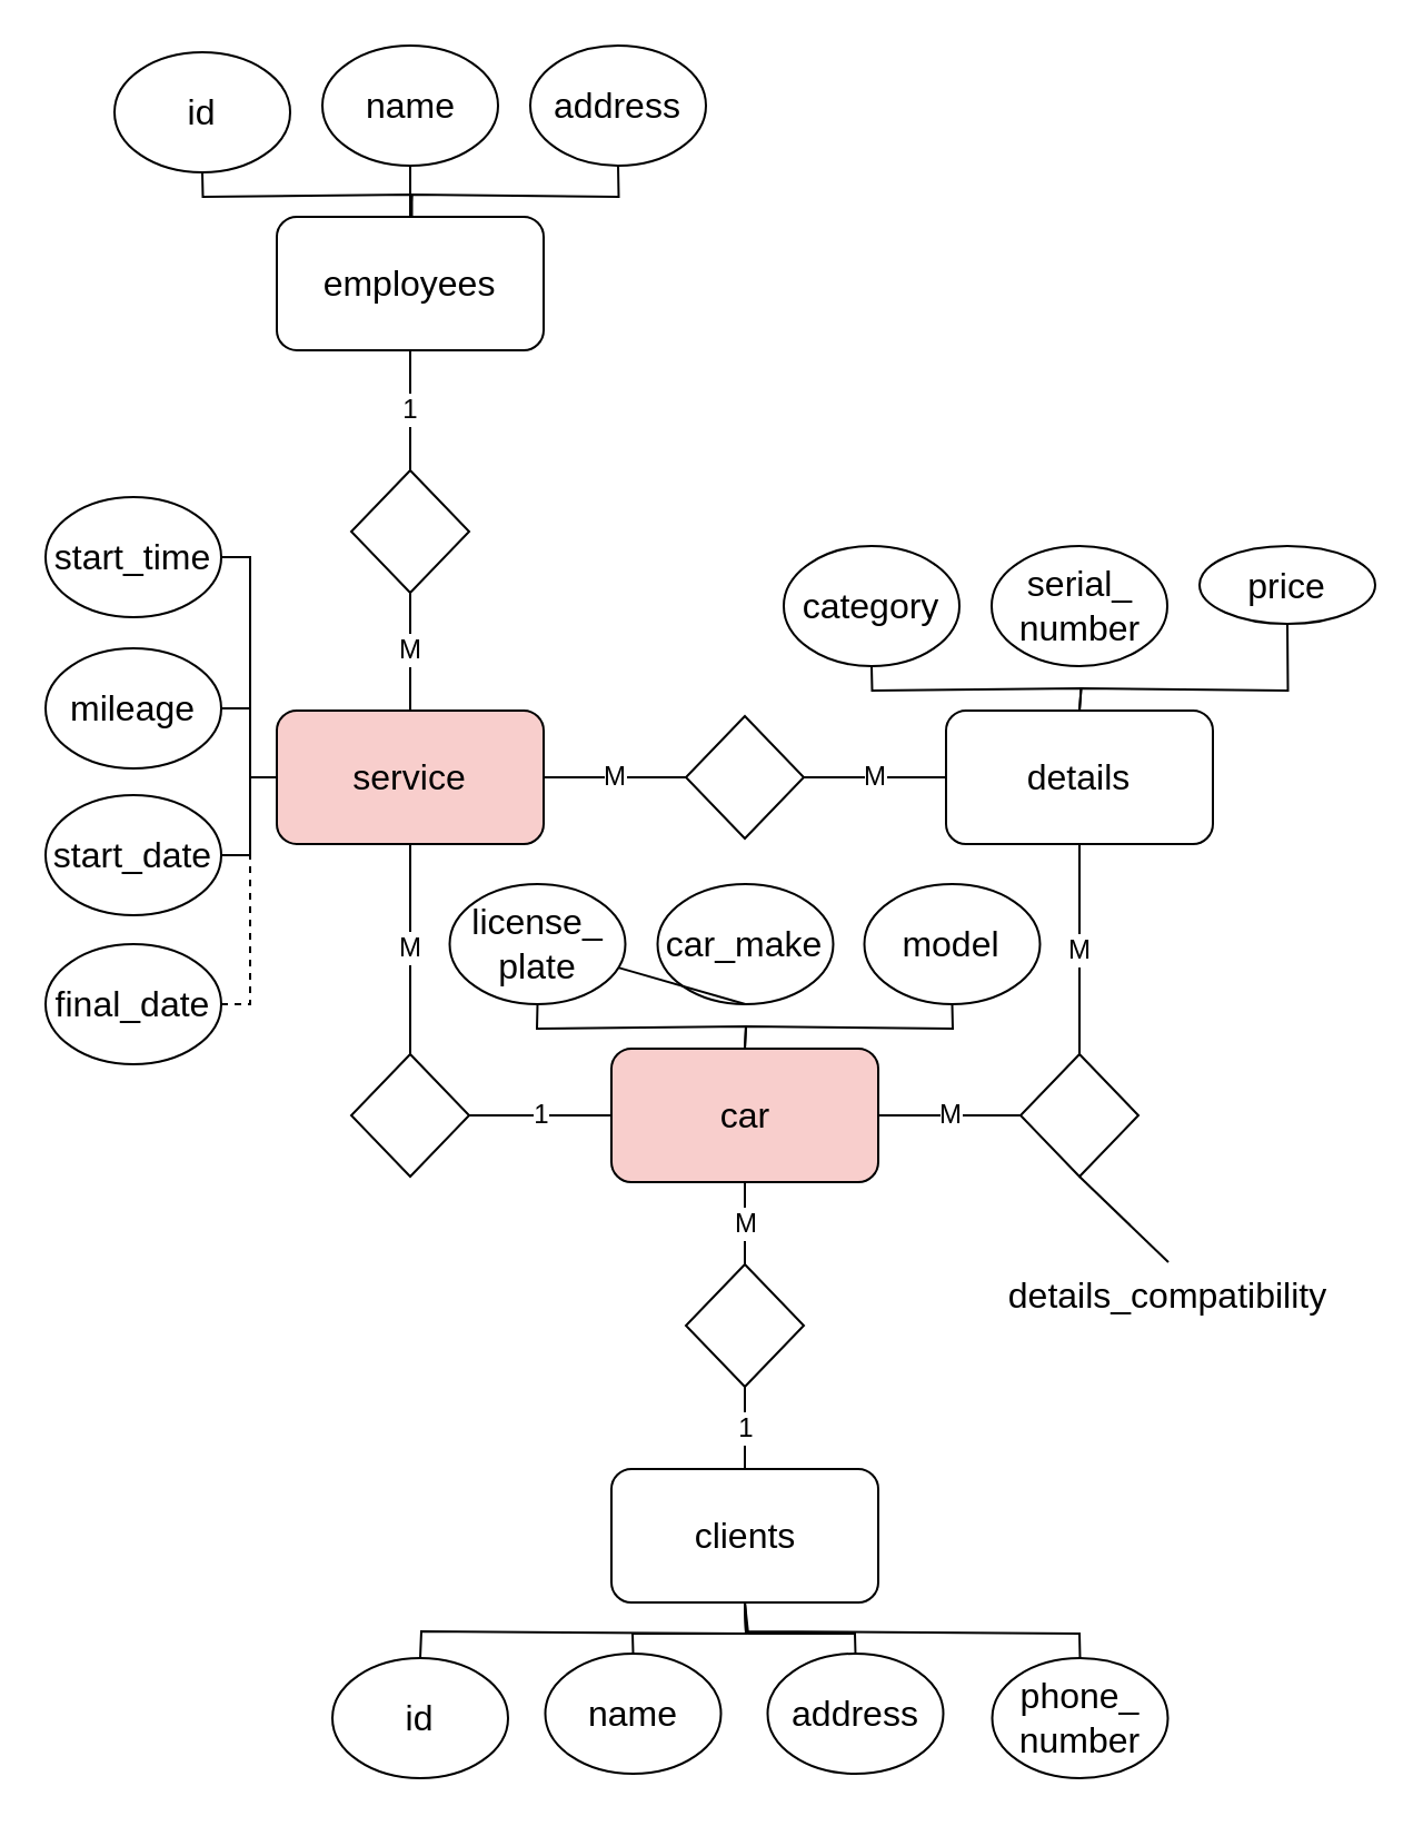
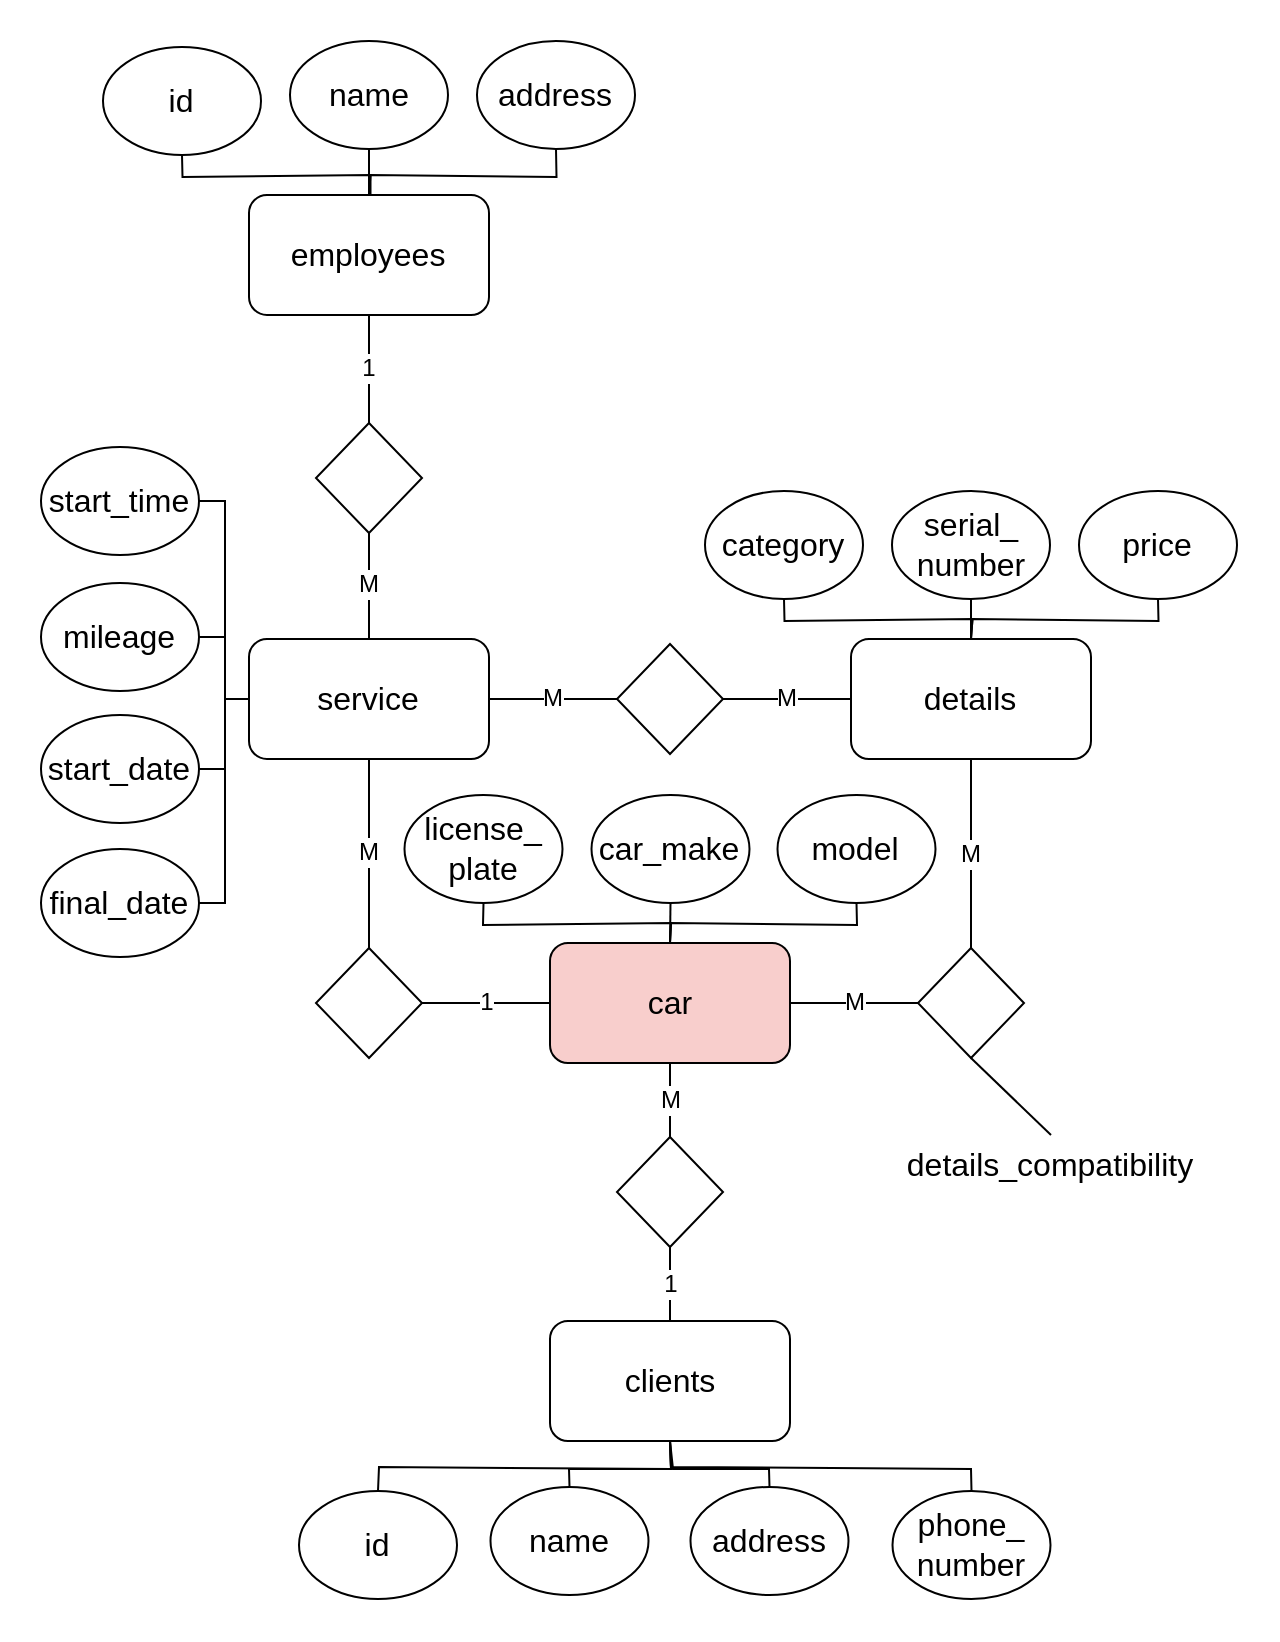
- <mxCell id="27" value="price" style="ellipse;whiteSpace=wrap;html=1;fontSize=16;" vertex="1" parent="1"><mxGeometry x="539" y="245" width="79" height="35" as="geometry" /></mxCell>
+ <mxCell id="27" value="price" style="ellipse;whiteSpace=wrap;html=1;fontSize=16;" vertex="1" parent="1"><mxGeometry x="539" y="245" width="79" height="54" as="geometry" /></mxCell>
+ <mxCell id="45" value="" style="endArrow=none;html=1;rounded=0;fontSize=12;startSize=8;endSize=8;curved=1;exitX=0.5;exitY=1;exitDx=0;exitDy=0;entryX=0.5;entryY=0;entryDx=0;entryDy=0;" edge="1" parent="1" source="26" target="14"><mxGeometry width="50" height="50" relative="1" as="geometry"><mxPoint x="485.75" y="299" as="sourcePoint" /><mxPoint x="485.75" y="319" as="targetPoint" /></mxGeometry></mxCell>
- <mxCell id="6" value="service" style="rounded=1;whiteSpace=wrap;html=1;fontSize=16;fillColor=#f8cecc;" vertex="1" parent="1"><mxGeometry x="124" y="319" width="120" height="60" as="geometry" /></mxCell>
+ <mxCell id="6" value="service" style="rounded=1;whiteSpace=wrap;html=1;fontSize=16;" vertex="1" parent="1"><mxGeometry x="124" y="319" width="120" height="60" as="geometry" /></mxCell>
- <mxCell id="42" value="" style="endArrow=none;html=1;rounded=0;fontSize=12;startSize=8;endSize=8;exitX=1;exitY=0.5;exitDx=0;exitDy=0;entryX=0;entryY=0.5;entryDx=0;entryDy=0;dashed=1;" edge="1" parent="1" source="13" target="6"><mxGeometry width="50" height="50" relative="1" as="geometry"><mxPoint x="283" y="437" as="sourcePoint" /><mxPoint x="333" y="387" as="targetPoint" /><Array as="points"><mxPoint x="112" y="451" /><mxPoint x="112" y="349" /></Array></mxGeometry></mxCell>
+ <mxCell id="42" value="" style="endArrow=none;html=1;rounded=0;fontSize=12;startSize=8;endSize=8;exitX=1;exitY=0.5;exitDx=0;exitDy=0;entryX=0;entryY=0.5;entryDx=0;entryDy=0;" edge="1" parent="1" source="13" target="6"><mxGeometry width="50" height="50" relative="1" as="geometry"><mxPoint x="283" y="437" as="sourcePoint" /><mxPoint x="333" y="387" as="targetPoint" /><Array as="points"><mxPoint x="112" y="451" /><mxPoint x="112" y="349" /></Array></mxGeometry></mxCell>
- <mxCell id="41" value="" style="endArrow=none;html=1;rounded=0;fontSize=12;startSize=8;endSize=8;curved=1;exitX=0.5;exitY=1;exitDx=0;exitDy=0;" edge="1" parent="1" source="29" target="28"><mxGeometry width="50" height="50" relative="1" as="geometry"><mxPoint x="283" y="402" as="sourcePoint" /><mxPoint x="333" y="352" as="targetPoint" /></mxGeometry></mxCell>
+ <mxCell id="41" value="" style="endArrow=none;html=1;rounded=0;fontSize=12;startSize=8;endSize=8;curved=1;exitX=0.5;exitY=1;exitDx=0;exitDy=0;entryX=0.5;entryY=0;entryDx=0;entryDy=0;" edge="1" parent="1" source="29" target="18"><mxGeometry width="50" height="50" relative="1" as="geometry"><mxPoint x="283" y="402" as="sourcePoint" /><mxPoint x="333" y="352" as="targetPoint" /></mxGeometry></mxCell>
